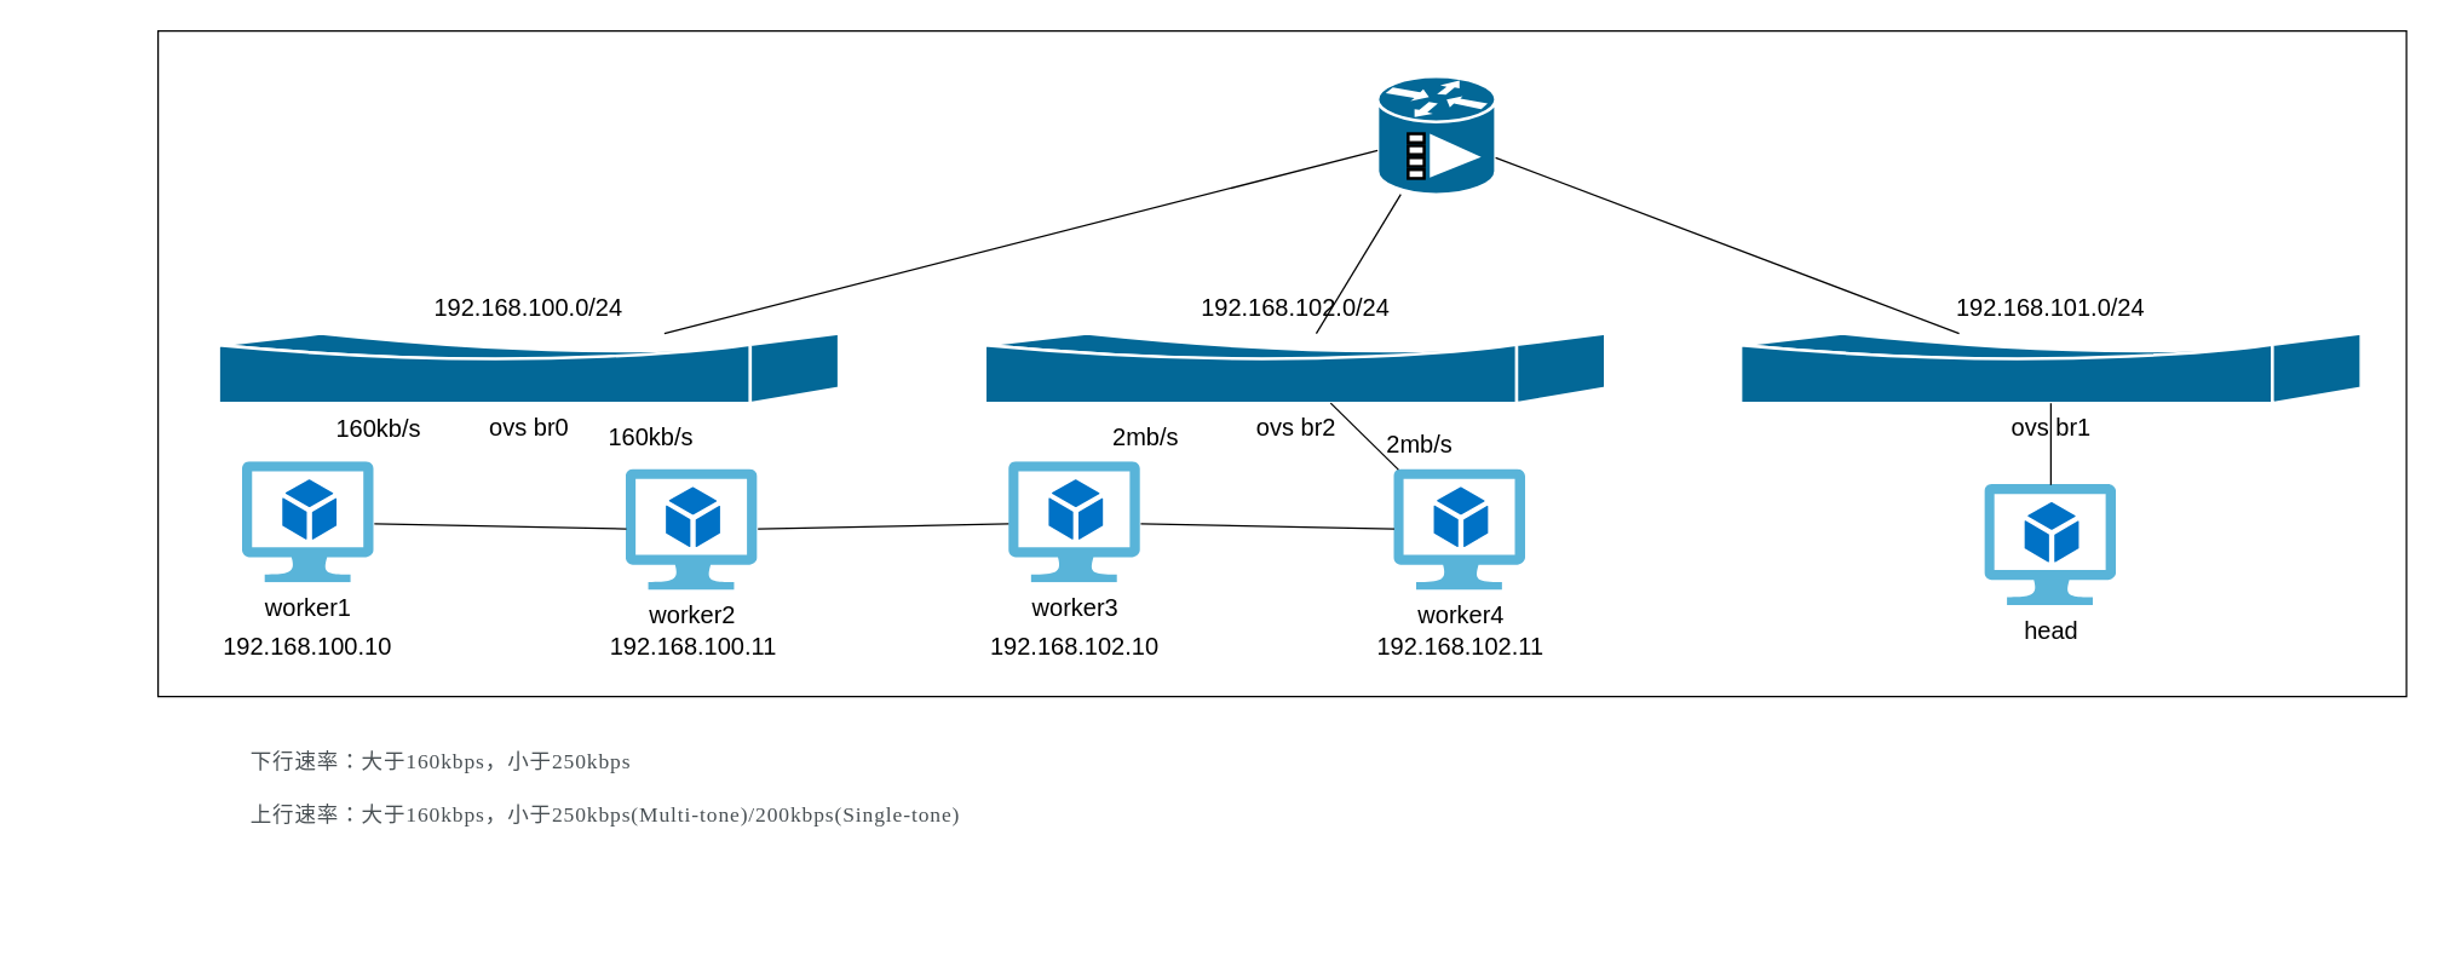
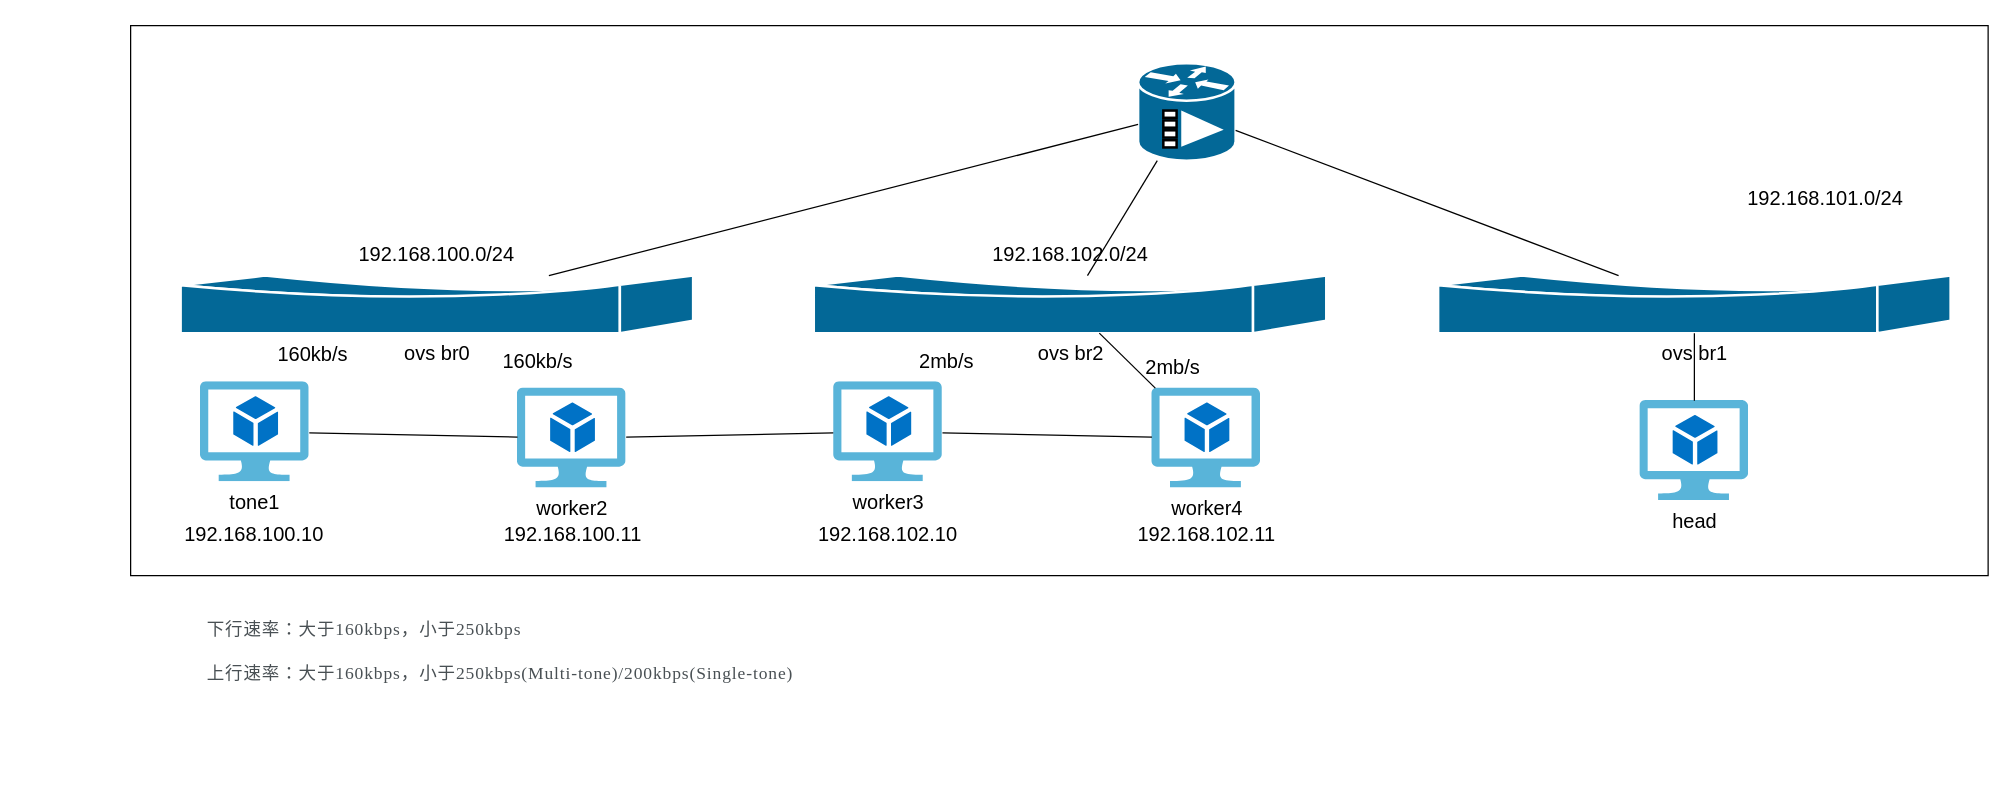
- <mxCell id="30" value="&lt;font style=&quot;font-size: 16px;&quot;&gt;192.168.101.0/24&lt;/font&gt;" style="text;html=1;align=center;verticalAlign=middle;whiteSpace=wrap;rounded=0;" vertex="1" parent="1"><mxGeometry x="1285" y="186" width="140" height="34" as="geometry" /></mxCell>
+ <mxCell id="30" value="&lt;font style=&quot;font-size: 16px;&quot;&gt;192.168.101.0/24&lt;/font&gt;" style="text;html=1;align=center;verticalAlign=middle;whiteSpace=wrap;rounded=0;" vertex="1" parent="1"><mxGeometry x="1390" y="141" width="140" height="34" as="geometry" /></mxCell>
- <mxCell id="7" value="&lt;font style=&quot;font-size: 16px;&quot;&gt;worker1&lt;/font&gt;" style="image;sketch=0;aspect=fixed;html=1;points=[];align=center;fontSize=12;image=img/lib/mscae/Virtual_Machine_2.svg;" parent="1" vertex="1"><mxGeometry x="160" y="305" width="86.96" height="80" as="geometry" /></mxCell>
+ <mxCell id="7" value="&lt;font style=&quot;font-size: 16px;&quot;&gt;tone1&lt;/font&gt;" style="image;sketch=0;aspect=fixed;html=1;points=[];align=center;fontSize=12;image=img/lib/mscae/Virtual_Machine_2.svg;" parent="1" vertex="1"><mxGeometry x="160" y="305" width="86.96" height="80" as="geometry" /></mxCell>
